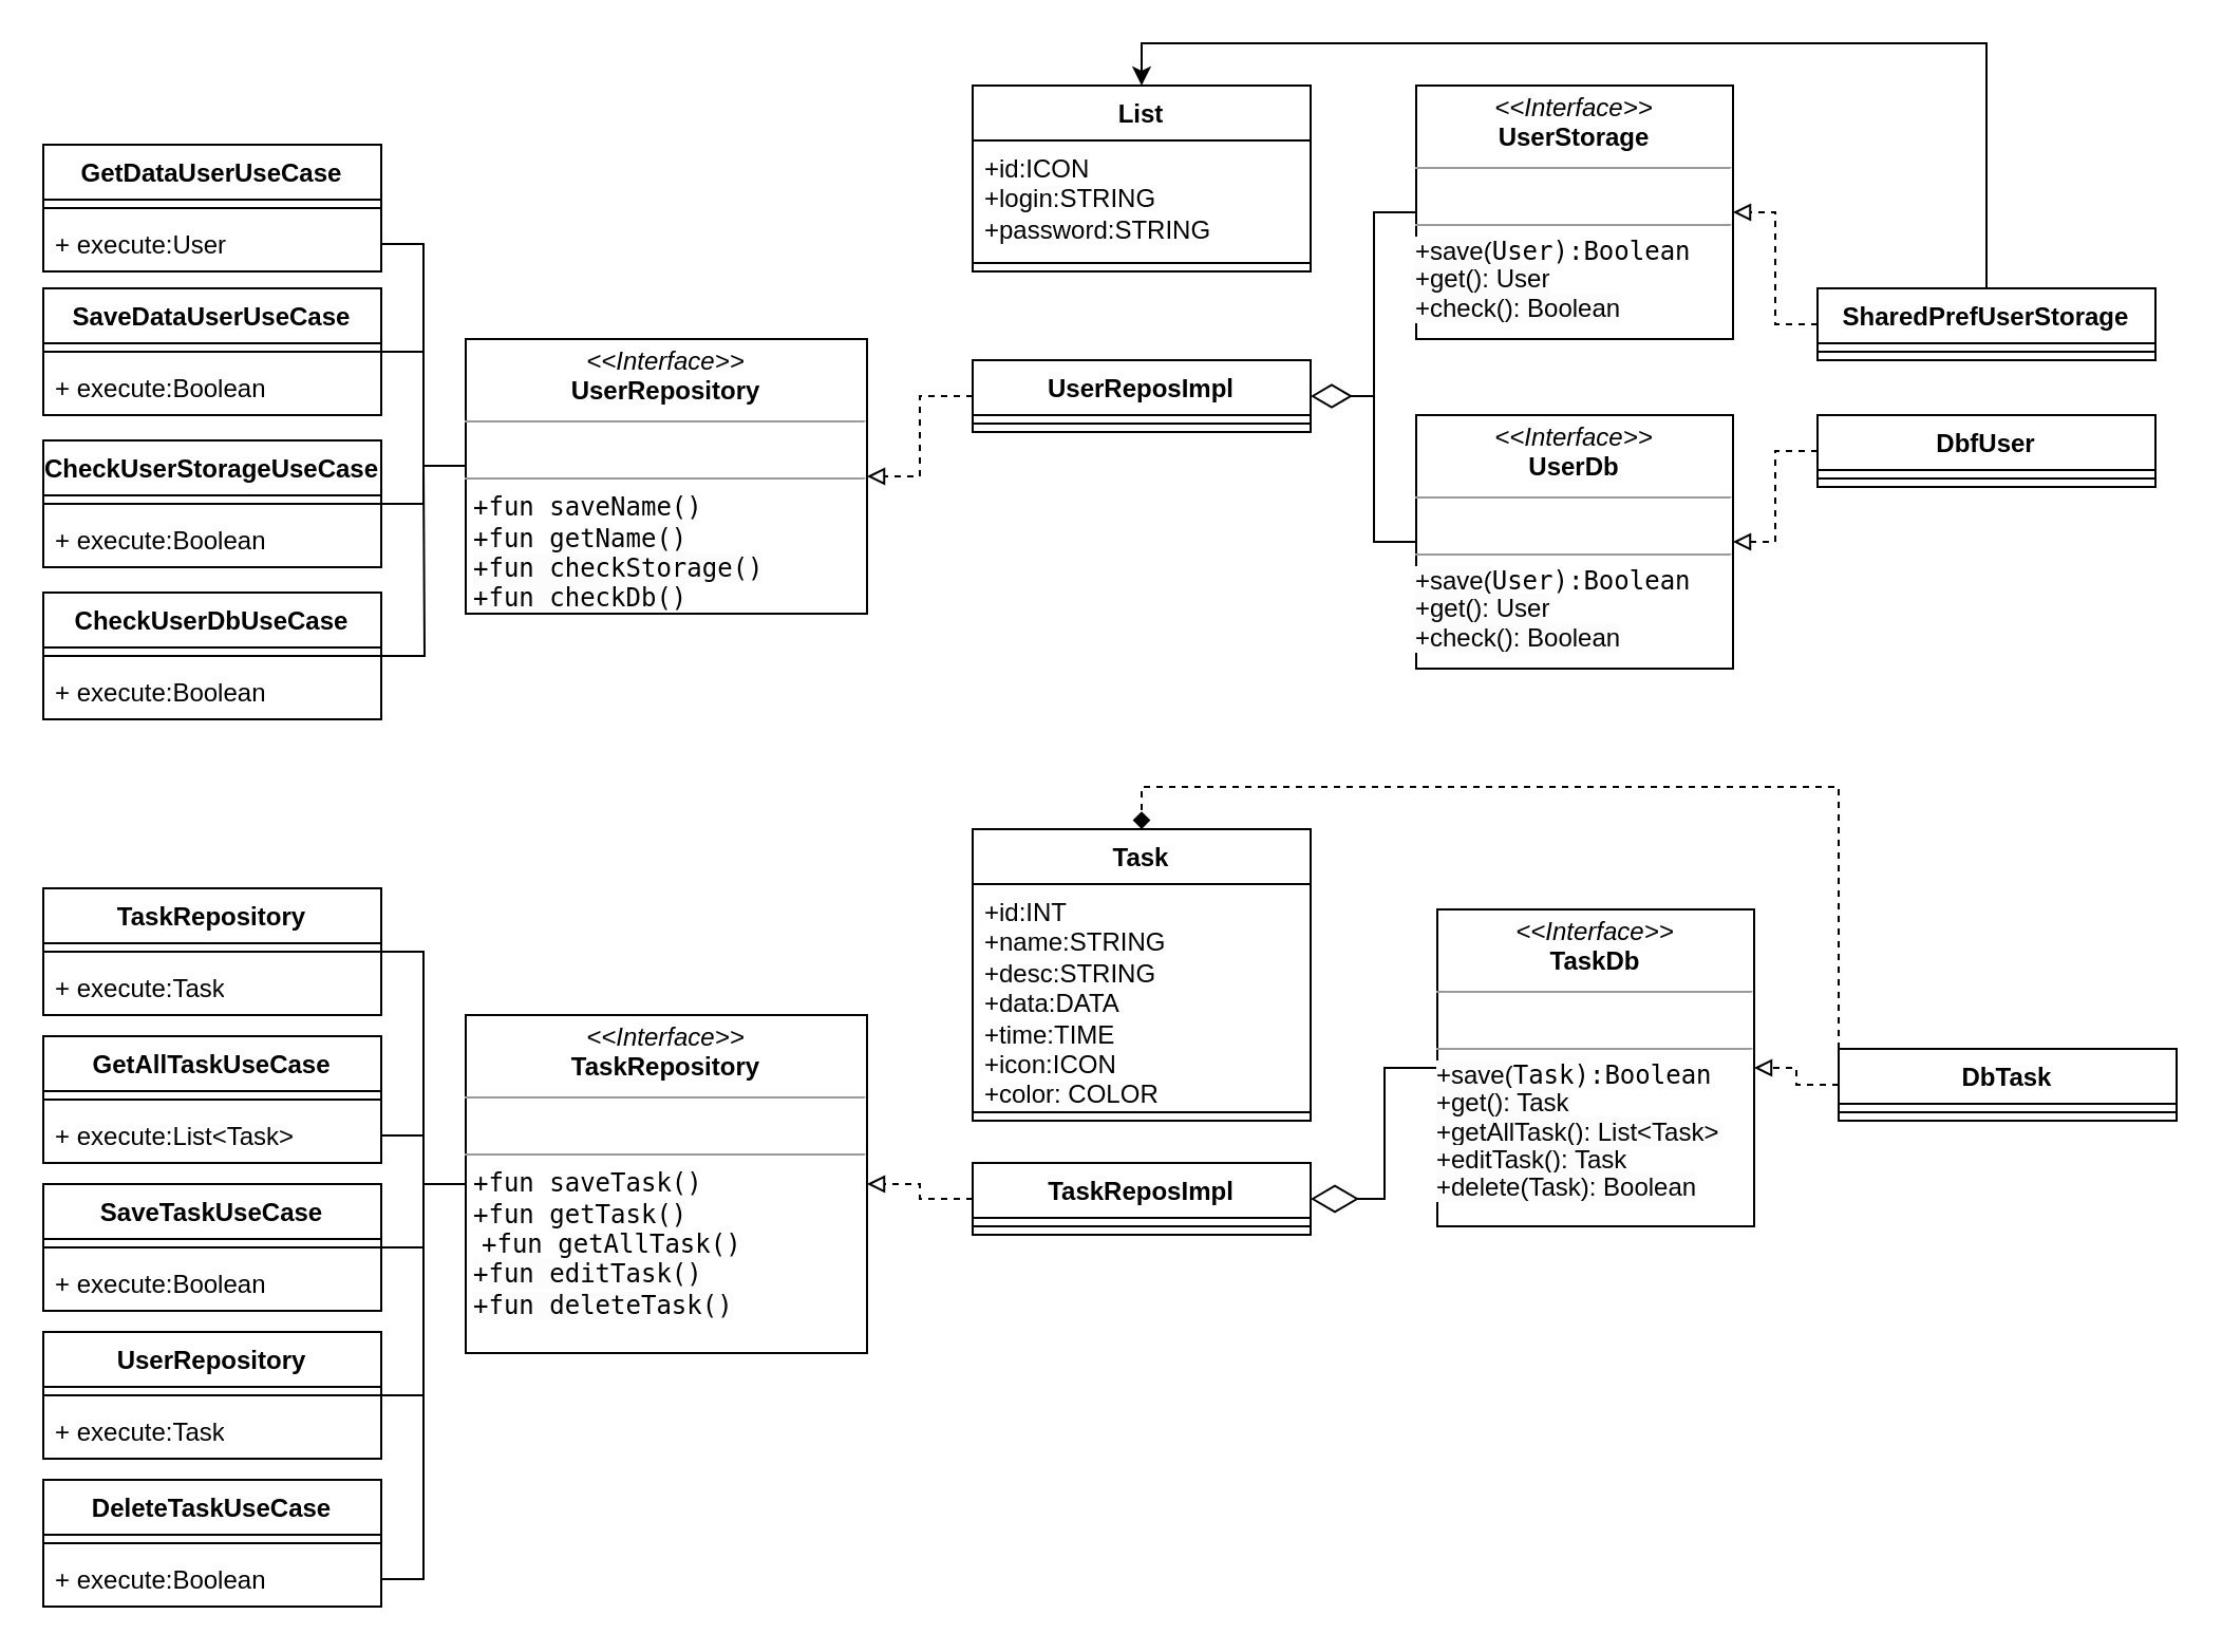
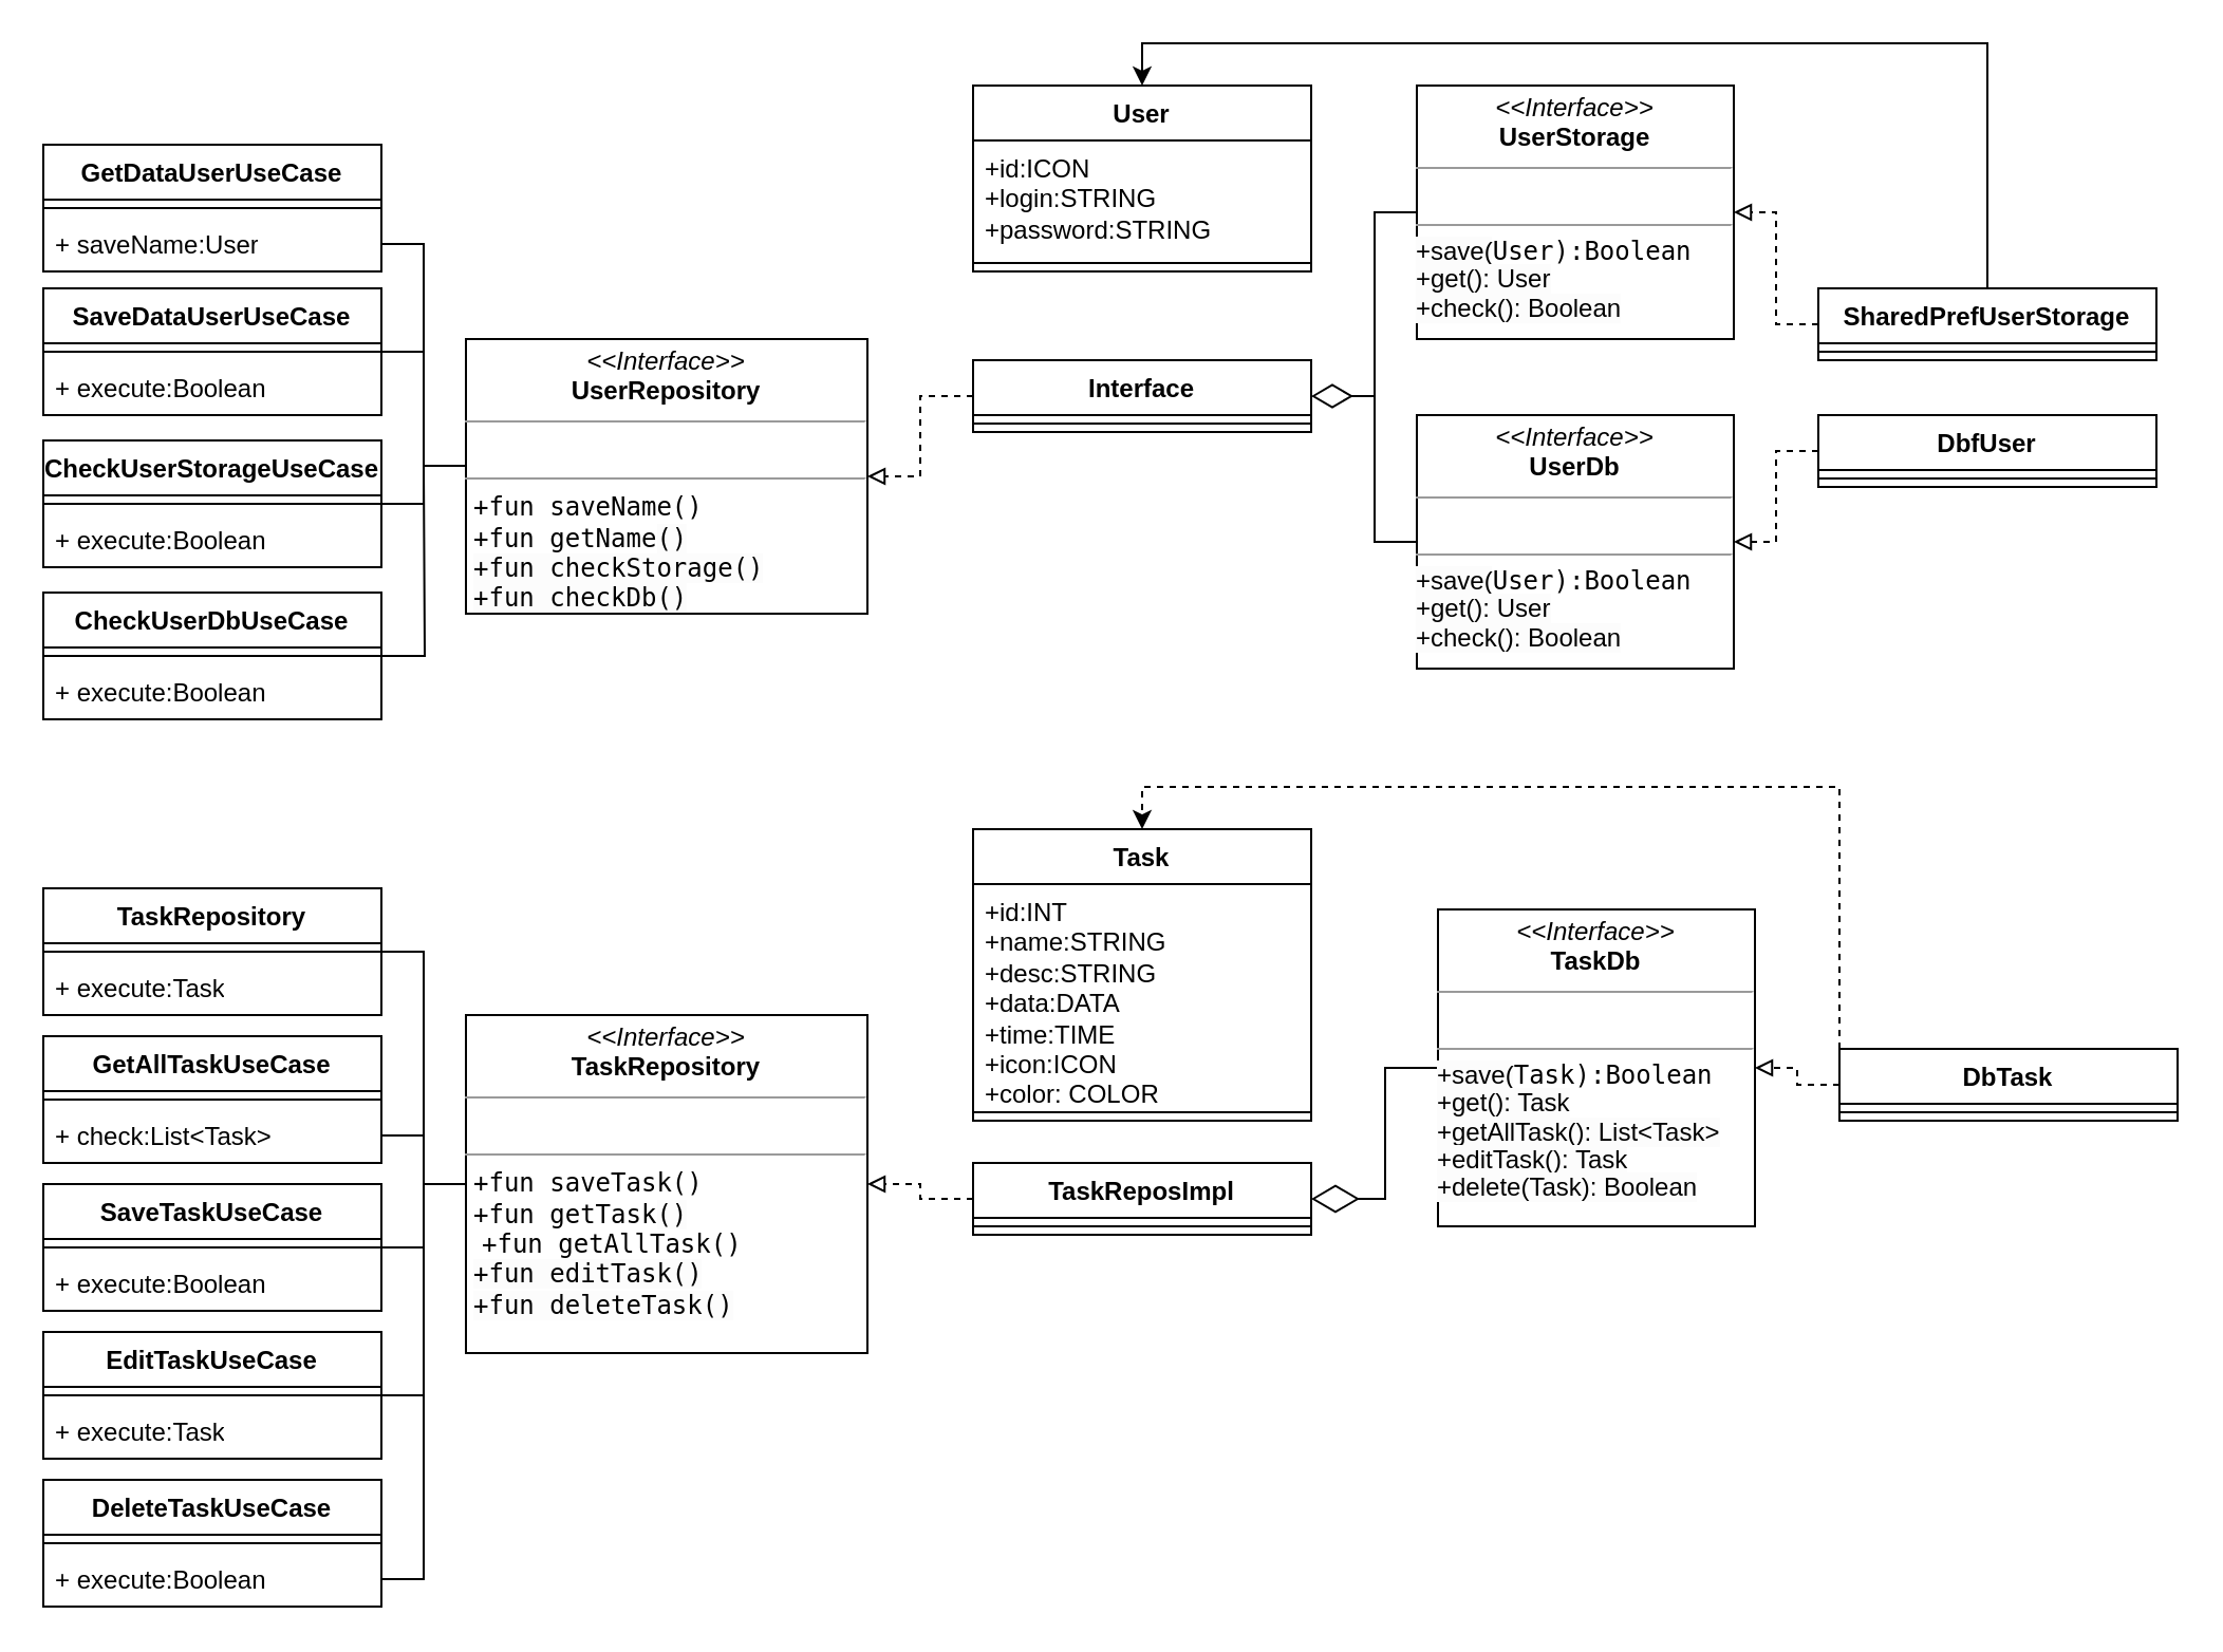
- <mxCell id="2" value="List" style="swimlane;fontStyle=1;align=center;verticalAlign=top;childLayout=stackLayout;horizontal=1;startSize=26;horizontalStack=0;resizeParent=1;resizeParentMax=0;resizeLast=0;collapsible=1;marginBottom=0;whiteSpace=wrap;html=1;" vertex="1" parent="1"><mxGeometry x="460" y="40" width="160" height="88" as="geometry" /></mxCell>
+ <mxCell id="2" value="User" style="swimlane;fontStyle=1;align=center;verticalAlign=top;childLayout=stackLayout;horizontal=1;startSize=26;horizontalStack=0;resizeParent=1;resizeParentMax=0;resizeLast=0;collapsible=1;marginBottom=0;whiteSpace=wrap;html=1;" vertex="1" parent="1"><mxGeometry x="460" y="40" width="160" height="88" as="geometry" /></mxCell>
- <mxCell id="15" value="+ execute:User" style="text;strokeColor=none;fillColor=none;align=left;verticalAlign=top;spacingLeft=4;spacingRight=4;overflow=hidden;rotatable=0;points=[[0,0.5],[1,0.5]];portConstraint=eastwest;whiteSpace=wrap;html=1;" vertex="1" parent="13"><mxGeometry y="34" width="160" height="26" as="geometry" /></mxCell>
+ <mxCell id="15" value="+ saveName:User" style="text;strokeColor=none;fillColor=none;align=left;verticalAlign=top;spacingLeft=4;spacingRight=4;overflow=hidden;rotatable=0;points=[[0,0.5],[1,0.5]];portConstraint=eastwest;whiteSpace=wrap;html=1;" vertex="1" parent="13"><mxGeometry y="34" width="160" height="26" as="geometry" /></mxCell>
- <mxCell id="6" value="UserReposImpl" style="swimlane;fontStyle=1;align=center;verticalAlign=top;childLayout=stackLayout;horizontal=1;startSize=26;horizontalStack=0;resizeParent=1;resizeParentMax=0;resizeLast=0;collapsible=1;marginBottom=0;whiteSpace=wrap;html=1;" vertex="1" parent="1"><mxGeometry x="460" y="170" width="160" height="34" as="geometry" /></mxCell>
+ <mxCell id="6" value="Interface" style="swimlane;fontStyle=1;align=center;verticalAlign=top;childLayout=stackLayout;horizontal=1;startSize=26;horizontalStack=0;resizeParent=1;resizeParentMax=0;resizeLast=0;collapsible=1;marginBottom=0;whiteSpace=wrap;html=1;" vertex="1" parent="1"><mxGeometry x="460" y="170" width="160" height="34" as="geometry" /></mxCell>
- <mxCell id="66" style="edgeStyle=orthogonalEdgeStyle;rounded=0;orthogonalLoop=1;jettySize=auto;html=1;entryX=0.5;entryY=0;entryDx=0;entryDy=0;dashed=1;endArrow=diamond;" edge="1" parent="1" source="67" target="60"><mxGeometry relative="1" as="geometry"><Array as="points"><mxPoint x="870" y="372" /><mxPoint x="540" y="372" /></Array></mxGeometry></mxCell>
+ <mxCell id="66" style="edgeStyle=orthogonalEdgeStyle;rounded=0;orthogonalLoop=1;jettySize=auto;html=1;entryX=0.5;entryY=0;entryDx=0;entryDy=0;dashed=1;" edge="1" parent="1" source="67" target="60"><mxGeometry relative="1" as="geometry"><Array as="points"><mxPoint x="870" y="372" /><mxPoint x="540" y="372" /></Array></mxGeometry></mxCell>
- <mxCell id="43" value="+ execute:List&amp;lt;Task&amp;gt;" style="text;strokeColor=none;fillColor=none;align=left;verticalAlign=top;spacingLeft=4;spacingRight=4;overflow=hidden;rotatable=0;points=[[0,0.5],[1,0.5]];portConstraint=eastwest;whiteSpace=wrap;html=1;" vertex="1" parent="41"><mxGeometry y="34" width="160" height="26" as="geometry" /></mxCell>
+ <mxCell id="43" value="+ check:List&amp;lt;Task&amp;gt;" style="text;strokeColor=none;fillColor=none;align=left;verticalAlign=top;spacingLeft=4;spacingRight=4;overflow=hidden;rotatable=0;points=[[0,0.5],[1,0.5]];portConstraint=eastwest;whiteSpace=wrap;html=1;" vertex="1" parent="41"><mxGeometry y="34" width="160" height="26" as="geometry" /></mxCell>
- <mxCell id="49" value="UserRepository" style="swimlane;fontStyle=1;align=center;verticalAlign=top;childLayout=stackLayout;horizontal=1;startSize=26;horizontalStack=0;resizeParent=1;resizeParentMax=0;resizeLast=0;collapsible=1;marginBottom=0;whiteSpace=wrap;html=1;" vertex="1" parent="1"><mxGeometry x="20" y="630" width="160" height="60" as="geometry" /></mxCell>
+ <mxCell id="49" value="EditTaskUseCase" style="swimlane;fontStyle=1;align=center;verticalAlign=top;childLayout=stackLayout;horizontal=1;startSize=26;horizontalStack=0;resizeParent=1;resizeParentMax=0;resizeLast=0;collapsible=1;marginBottom=0;whiteSpace=wrap;html=1;" vertex="1" parent="1"><mxGeometry x="20" y="630" width="160" height="60" as="geometry" /></mxCell>
